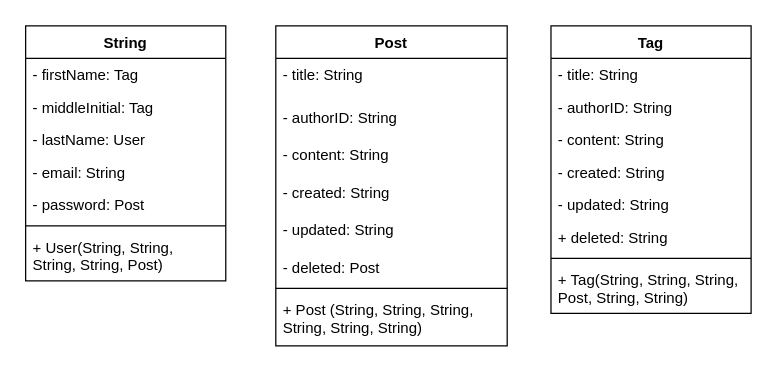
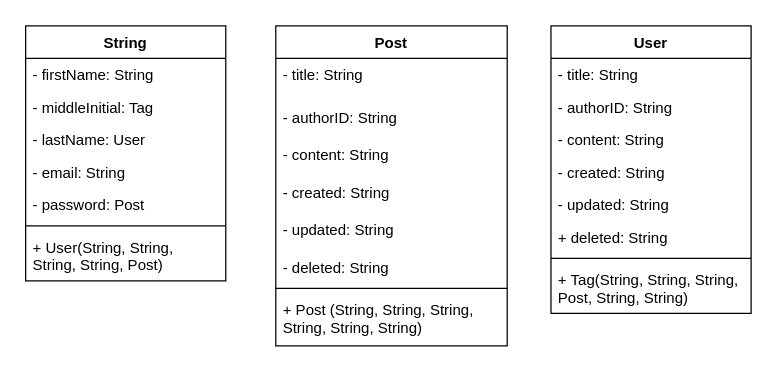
- <mxCell id="19" value="Tag" style="swimlane;fontStyle=1;align=center;verticalAlign=top;childLayout=stackLayout;horizontal=1;startSize=26;horizontalStack=0;resizeParent=1;resizeParentMax=0;resizeLast=0;collapsible=1;marginBottom=0;" vertex="1" parent="1"><mxGeometry x="440" y="20" width="160" height="230" as="geometry" /></mxCell>
+ <mxCell id="19" value="User" style="swimlane;fontStyle=1;align=center;verticalAlign=top;childLayout=stackLayout;horizontal=1;startSize=26;horizontalStack=0;resizeParent=1;resizeParentMax=0;resizeLast=0;collapsible=1;marginBottom=0;" vertex="1" parent="1"><mxGeometry x="440" y="20" width="160" height="230" as="geometry" /></mxCell>
- <mxCell id="3" value="- firstName: Tag" style="text;align=left;verticalAlign=top;spacingLeft=4;spacingRight=4;overflow=hidden;rotatable=0;points=[[0,0.5],[1,0.5]];portConstraint=eastwest;" parent="2" vertex="1"><mxGeometry y="26" width="160" height="26" as="geometry" /></mxCell>
+ <mxCell id="3" value="- firstName: String" style="text;align=left;verticalAlign=top;spacingLeft=4;spacingRight=4;overflow=hidden;rotatable=0;points=[[0,0.5],[1,0.5]];portConstraint=eastwest;" parent="2" vertex="1"><mxGeometry y="26" width="160" height="26" as="geometry" /></mxCell>
- <mxCell id="16" value="- deleted: Post" style="text;strokeColor=none;fillColor=none;align=left;verticalAlign=top;spacingLeft=4;spacingRight=4;overflow=hidden;rotatable=0;points=[[0,0.5],[1,0.5]];portConstraint=eastwest;" vertex="1" parent="10"><mxGeometry y="180" width="185" height="26" as="geometry" /></mxCell>
+ <mxCell id="16" value="- deleted: String" style="text;strokeColor=none;fillColor=none;align=left;verticalAlign=top;spacingLeft=4;spacingRight=4;overflow=hidden;rotatable=0;points=[[0,0.5],[1,0.5]];portConstraint=eastwest;" vertex="1" parent="10"><mxGeometry y="180" width="185" height="26" as="geometry" /></mxCell>
